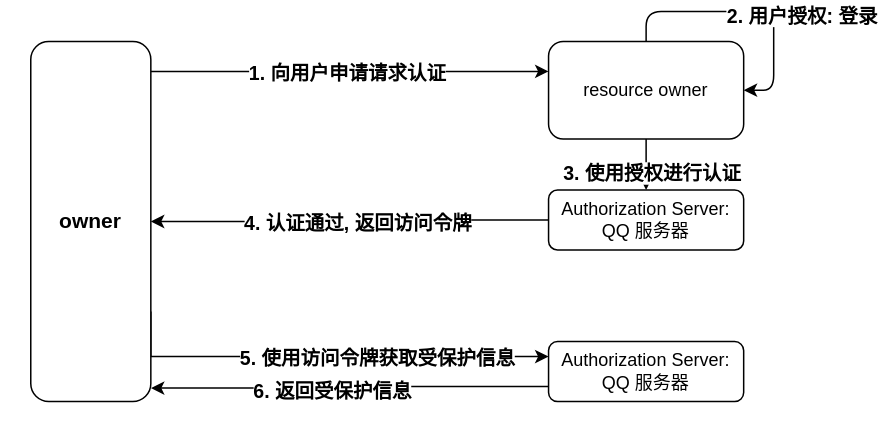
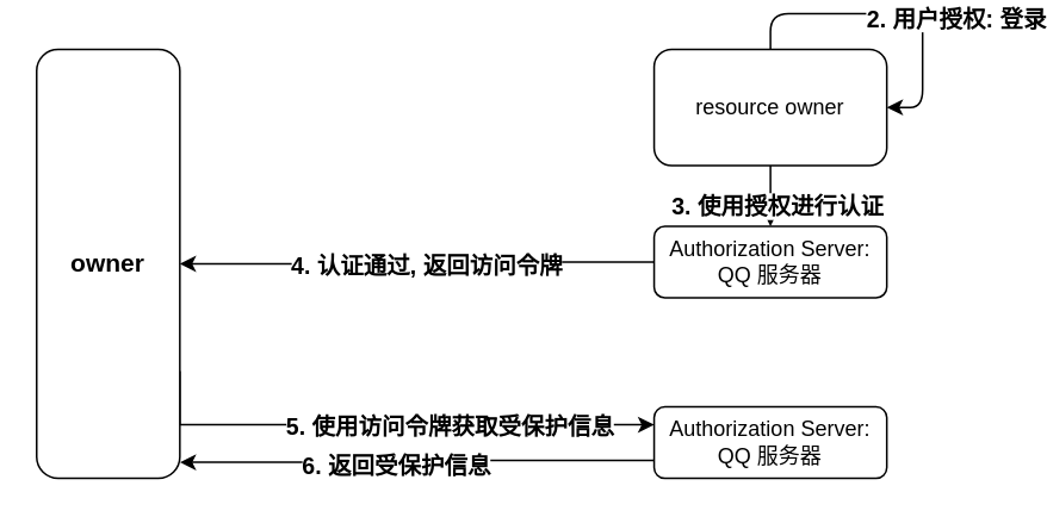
- <mxCell id="2" style="edgeStyle=orthogonalEdgeStyle;rounded=0;orthogonalLoop=1;jettySize=auto;html=1;strokeColor=#000000;" edge="1" parent="1" source="6" target="9"><mxGeometry relative="1" as="geometry"><Array as="points"><mxPoint x="160" y="40" /><mxPoint x="160" y="40" /></Array></mxGeometry></mxCell>
- <mxCell id="3" value="&lt;b&gt;&lt;font style=&quot;font-size: 13px&quot;&gt;1. 向用户申请请求认证&lt;/font&gt;&lt;/b&gt;" style="edgeLabel;html=1;align=center;verticalAlign=middle;resizable=0;points=[];" vertex="1" connectable="0" parent="2"><mxGeometry x="-0.638" y="-1" relative="1" as="geometry"><mxPoint x="82" y="-1" as="offset" /></mxGeometry></mxCell>
